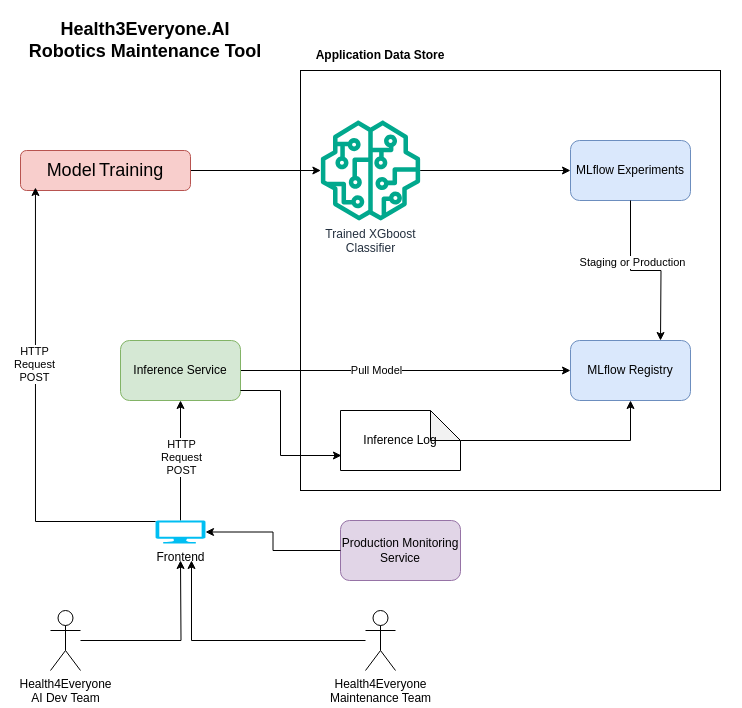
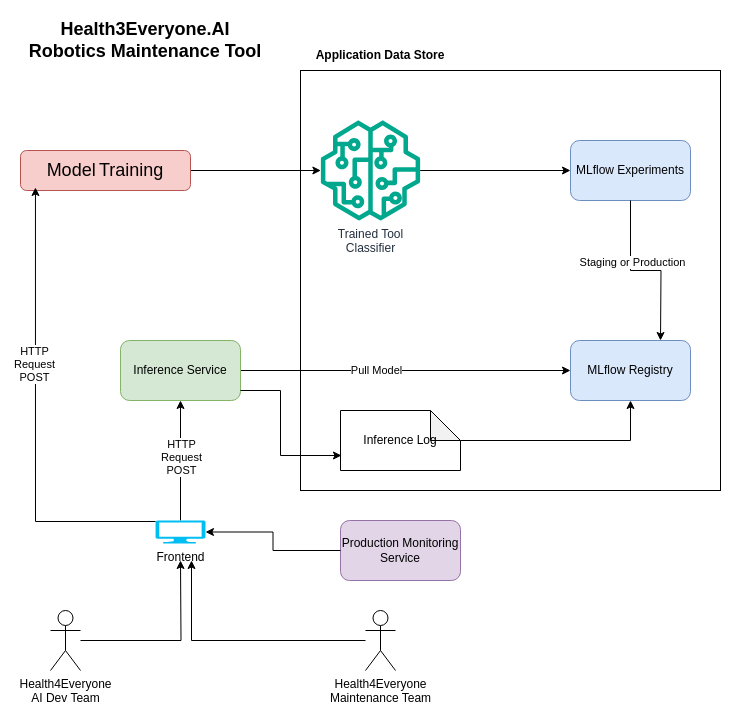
- <mxCell id="7" value="Trained XGboost&lt;div&gt;Classifier&lt;/div&gt;" style="sketch=0;outlineConnect=0;fontColor=#232F3E;gradientColor=none;fillColor=#01A88D;strokeColor=none;dashed=0;verticalLabelPosition=bottom;verticalAlign=top;align=center;html=1;fontSize=12;fontStyle=0;aspect=fixed;pointerEvents=1;shape=mxgraph.aws4.sagemaker_model;" vertex="1" parent="1"><mxGeometry x="320" y="120" width="100" height="100" as="geometry" /></mxCell>
+ <mxCell id="7" value="Trained Tool&lt;div&gt;Classifier&lt;/div&gt;" style="sketch=0;outlineConnect=0;fontColor=#232F3E;gradientColor=none;fillColor=#01A88D;strokeColor=none;dashed=0;verticalLabelPosition=bottom;verticalAlign=top;align=center;html=1;fontSize=12;fontStyle=0;aspect=fixed;pointerEvents=1;shape=mxgraph.aws4.sagemaker_model;" vertex="1" parent="1"><mxGeometry x="320" y="120" width="100" height="100" as="geometry" /></mxCell>
